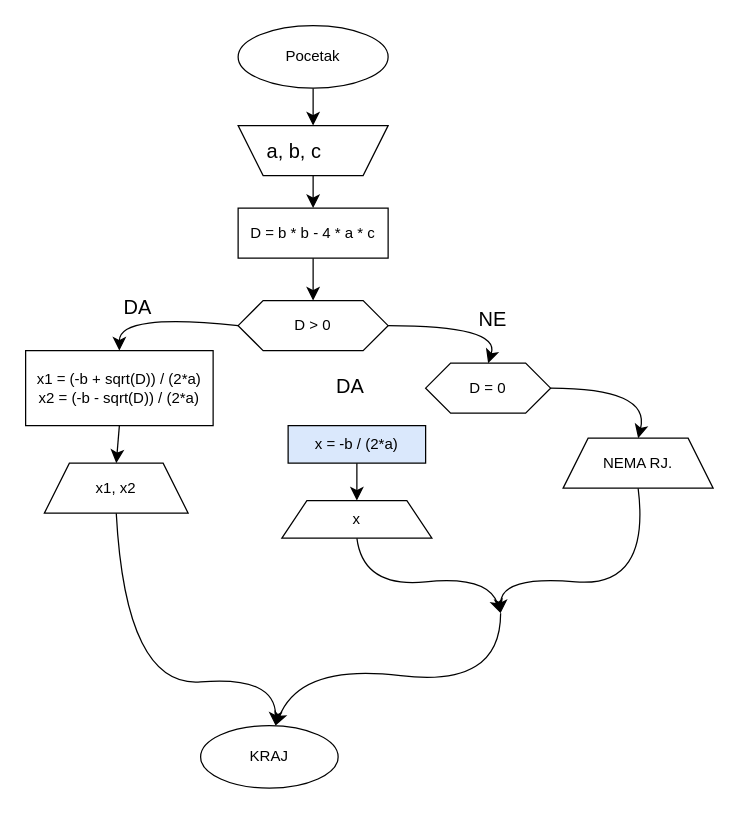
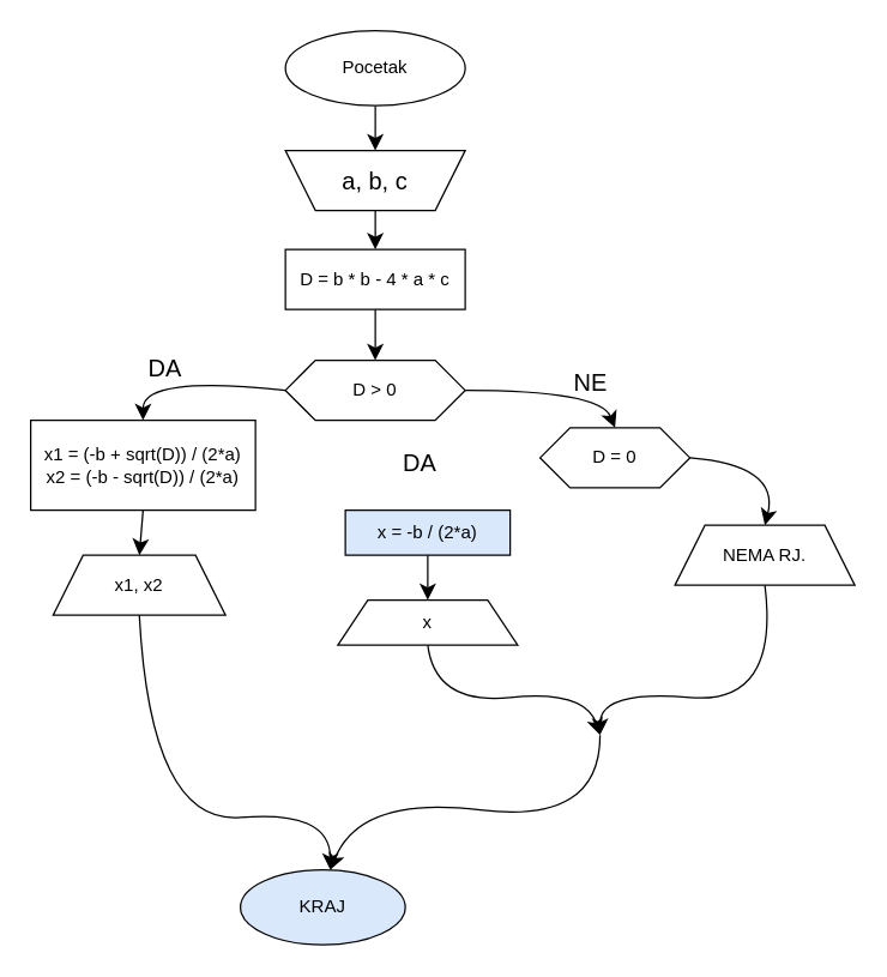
- <mxCell id="6" value="a, b, c" style="text;html=1;align=center;verticalAlign=middle;whiteSpace=wrap;rounded=0;fontSize=16;" vertex="1" parent="1"><mxGeometry x="205" y="105" width="60" height="30" as="geometry" /></mxCell>
+ <mxCell id="6" value="a, b, c" style="text;html=1;align=center;verticalAlign=middle;whiteSpace=wrap;rounded=0;fontSize=16;" vertex="1" parent="1"><mxGeometry x="220" y="105" width="60" height="30" as="geometry" /></mxCell>
- <mxCell id="18" value="D = 0" style="shape=hexagon;perimeter=hexagonPerimeter2;whiteSpace=wrap;html=1;fixedSize=1;" vertex="1" parent="1"><mxGeometry x="340" y="290" width="100" height="40" as="geometry" /></mxCell>
+ <mxCell id="18" value="D = 0" style="shape=hexagon;perimeter=hexagonPerimeter2;whiteSpace=wrap;html=1;fixedSize=1;" vertex="1" parent="1"><mxGeometry x="360" y="285" width="100" height="40" as="geometry" /></mxCell>
- <mxCell id="28" value="KRAJ" style="ellipse;whiteSpace=wrap;html=1;" vertex="1" parent="1"><mxGeometry x="160" y="580" width="110" height="50" as="geometry" /></mxCell>
+ <mxCell id="28" value="KRAJ" style="ellipse;whiteSpace=wrap;html=1;fillColor=#dae8fc;" vertex="1" parent="1"><mxGeometry x="160" y="580" width="110" height="50" as="geometry" /></mxCell>
